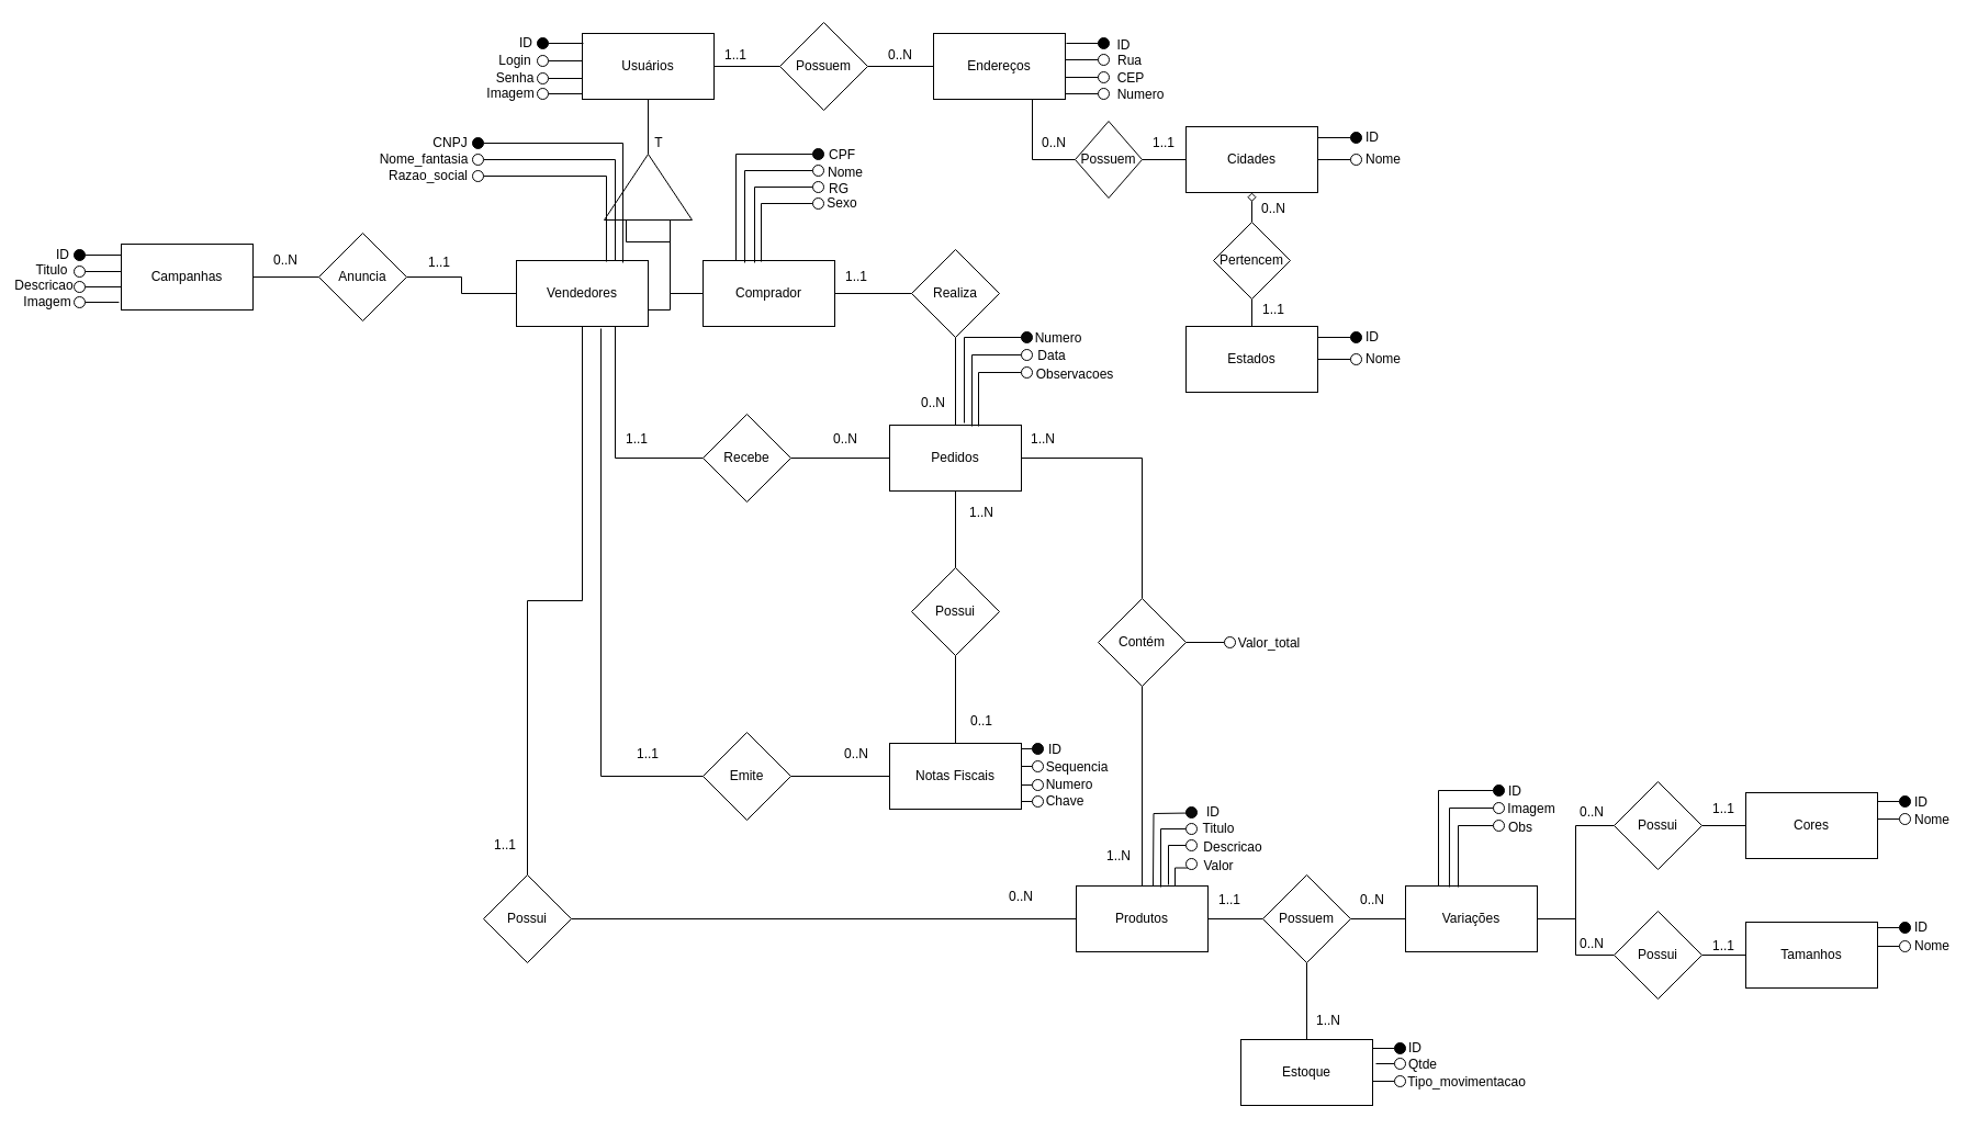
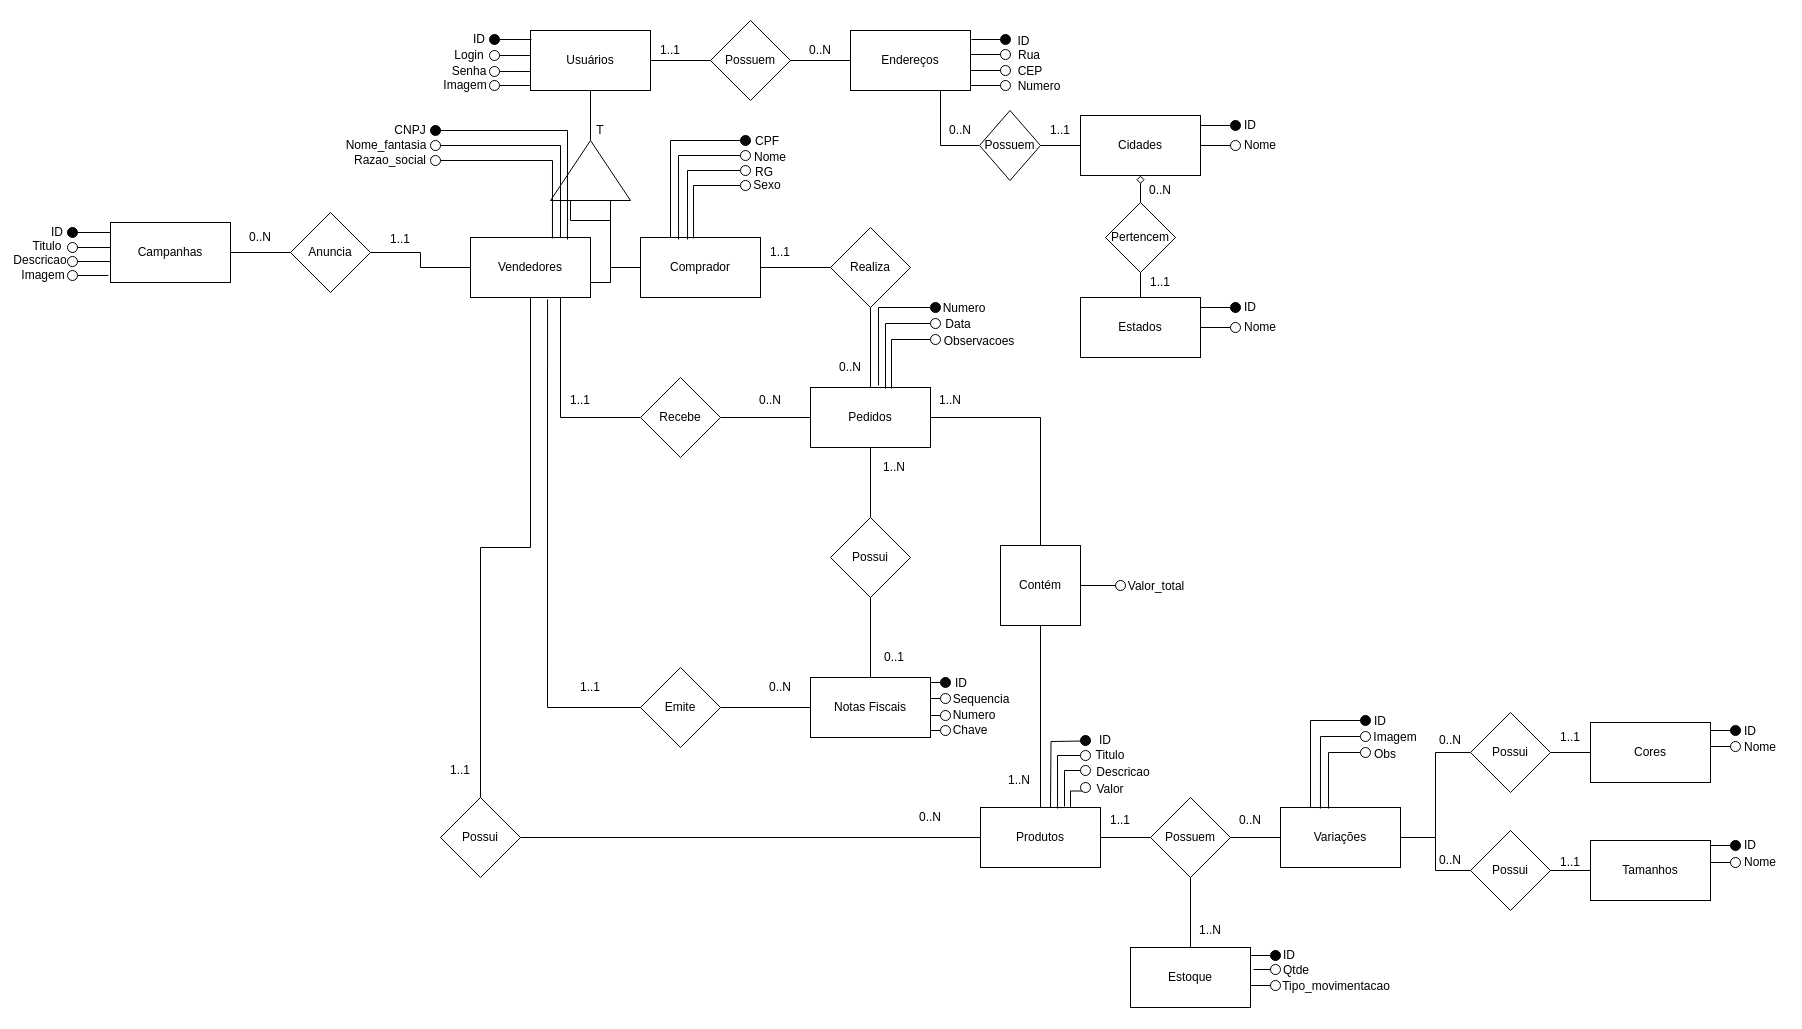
- <mxCell id="12" value="Contém" style="rhombus;whiteSpace=wrap;html=1;" parent="1" vertex="1"><mxGeometry x="1000" y="545" width="80" height="80" as="geometry" /></mxCell>
+ <mxCell id="12" value="Contém" style="whiteSpace=wrap;html=1;rounded=0;" parent="1" vertex="1"><mxGeometry x="1000" y="545" width="80" height="80" as="geometry" /></mxCell>
